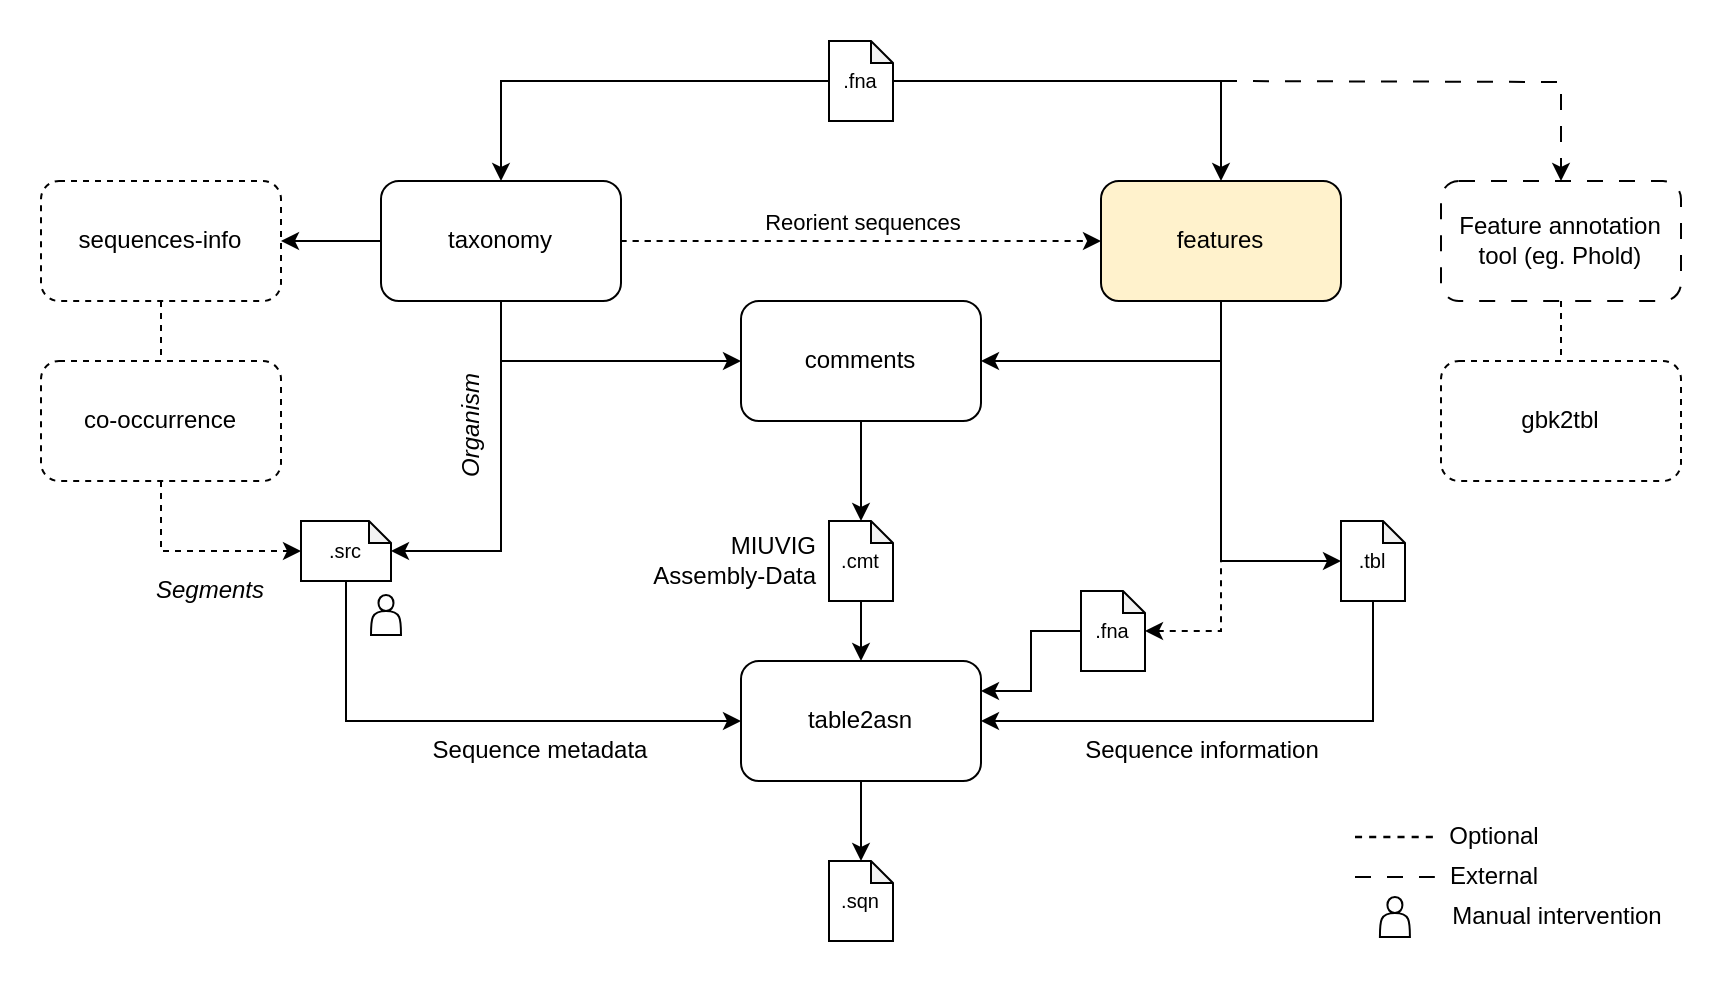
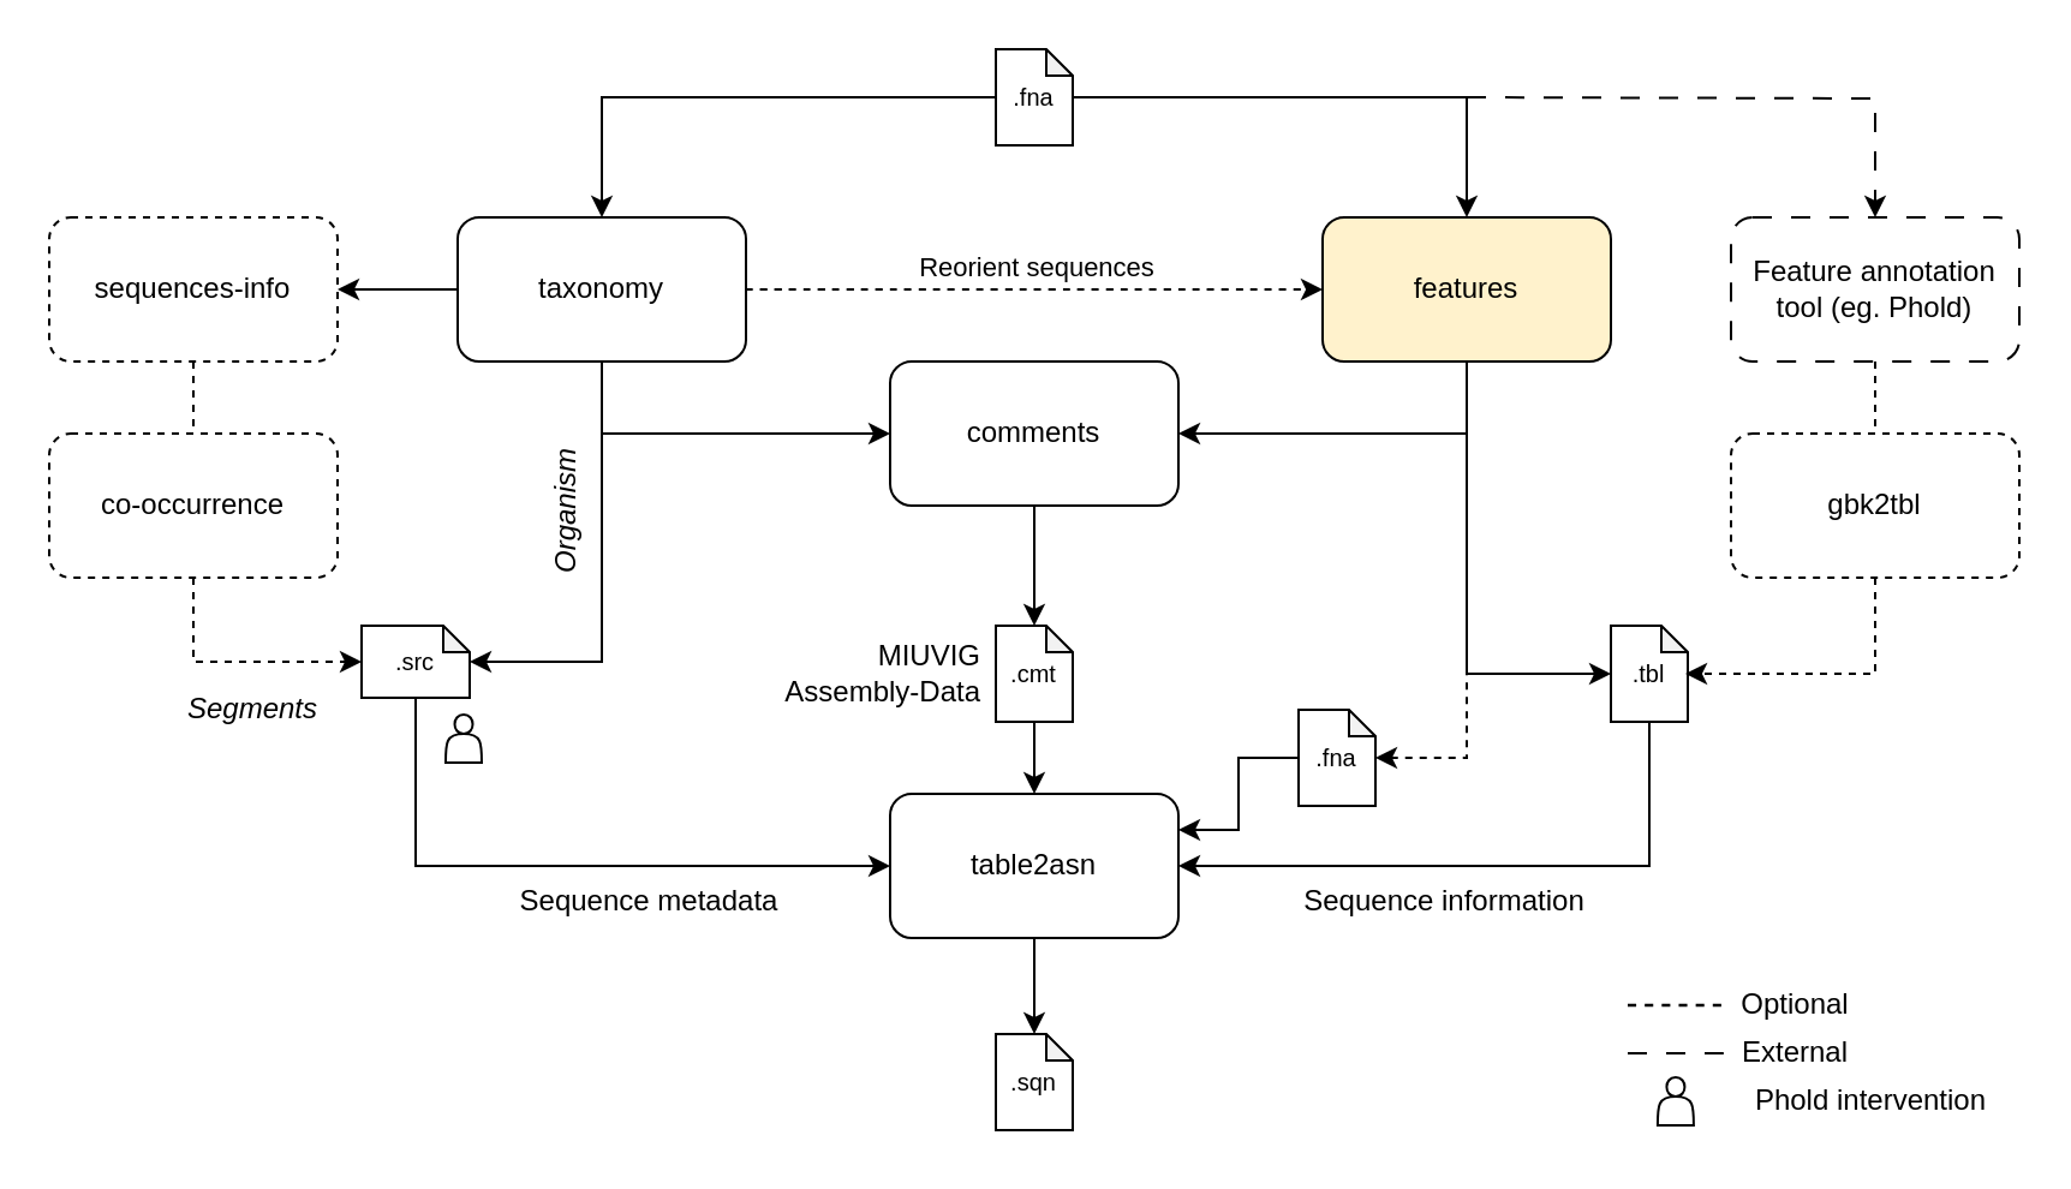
+ <mxCell id="24" style="edgeStyle=orthogonalEdgeStyle;rounded=0;orthogonalLoop=1;jettySize=auto;html=1;exitX=0.5;exitY=1;exitDx=0;exitDy=0;entryX=0.969;entryY=0.5;entryDx=0;entryDy=0;entryPerimeter=0;dashed=1;" parent="1" source="16" target="23" edge="1"><mxGeometry relative="1" as="geometry" /></mxCell>
- <mxCell id="50" value="Manual intervention" style="text;html=1;align=center;verticalAlign=middle;whiteSpace=wrap;rounded=0;flipV=0;" parent="44" vertex="1"><mxGeometry x="39.919" y="40" width="122.54" height="30" as="geometry" /></mxCell>
+ <mxCell id="50" value="Phold intervention" style="text;html=1;align=center;verticalAlign=middle;whiteSpace=wrap;rounded=0;flipV=0;" parent="44" vertex="1"><mxGeometry x="39.919" y="40" width="122.54" height="30" as="geometry" /></mxCell>
